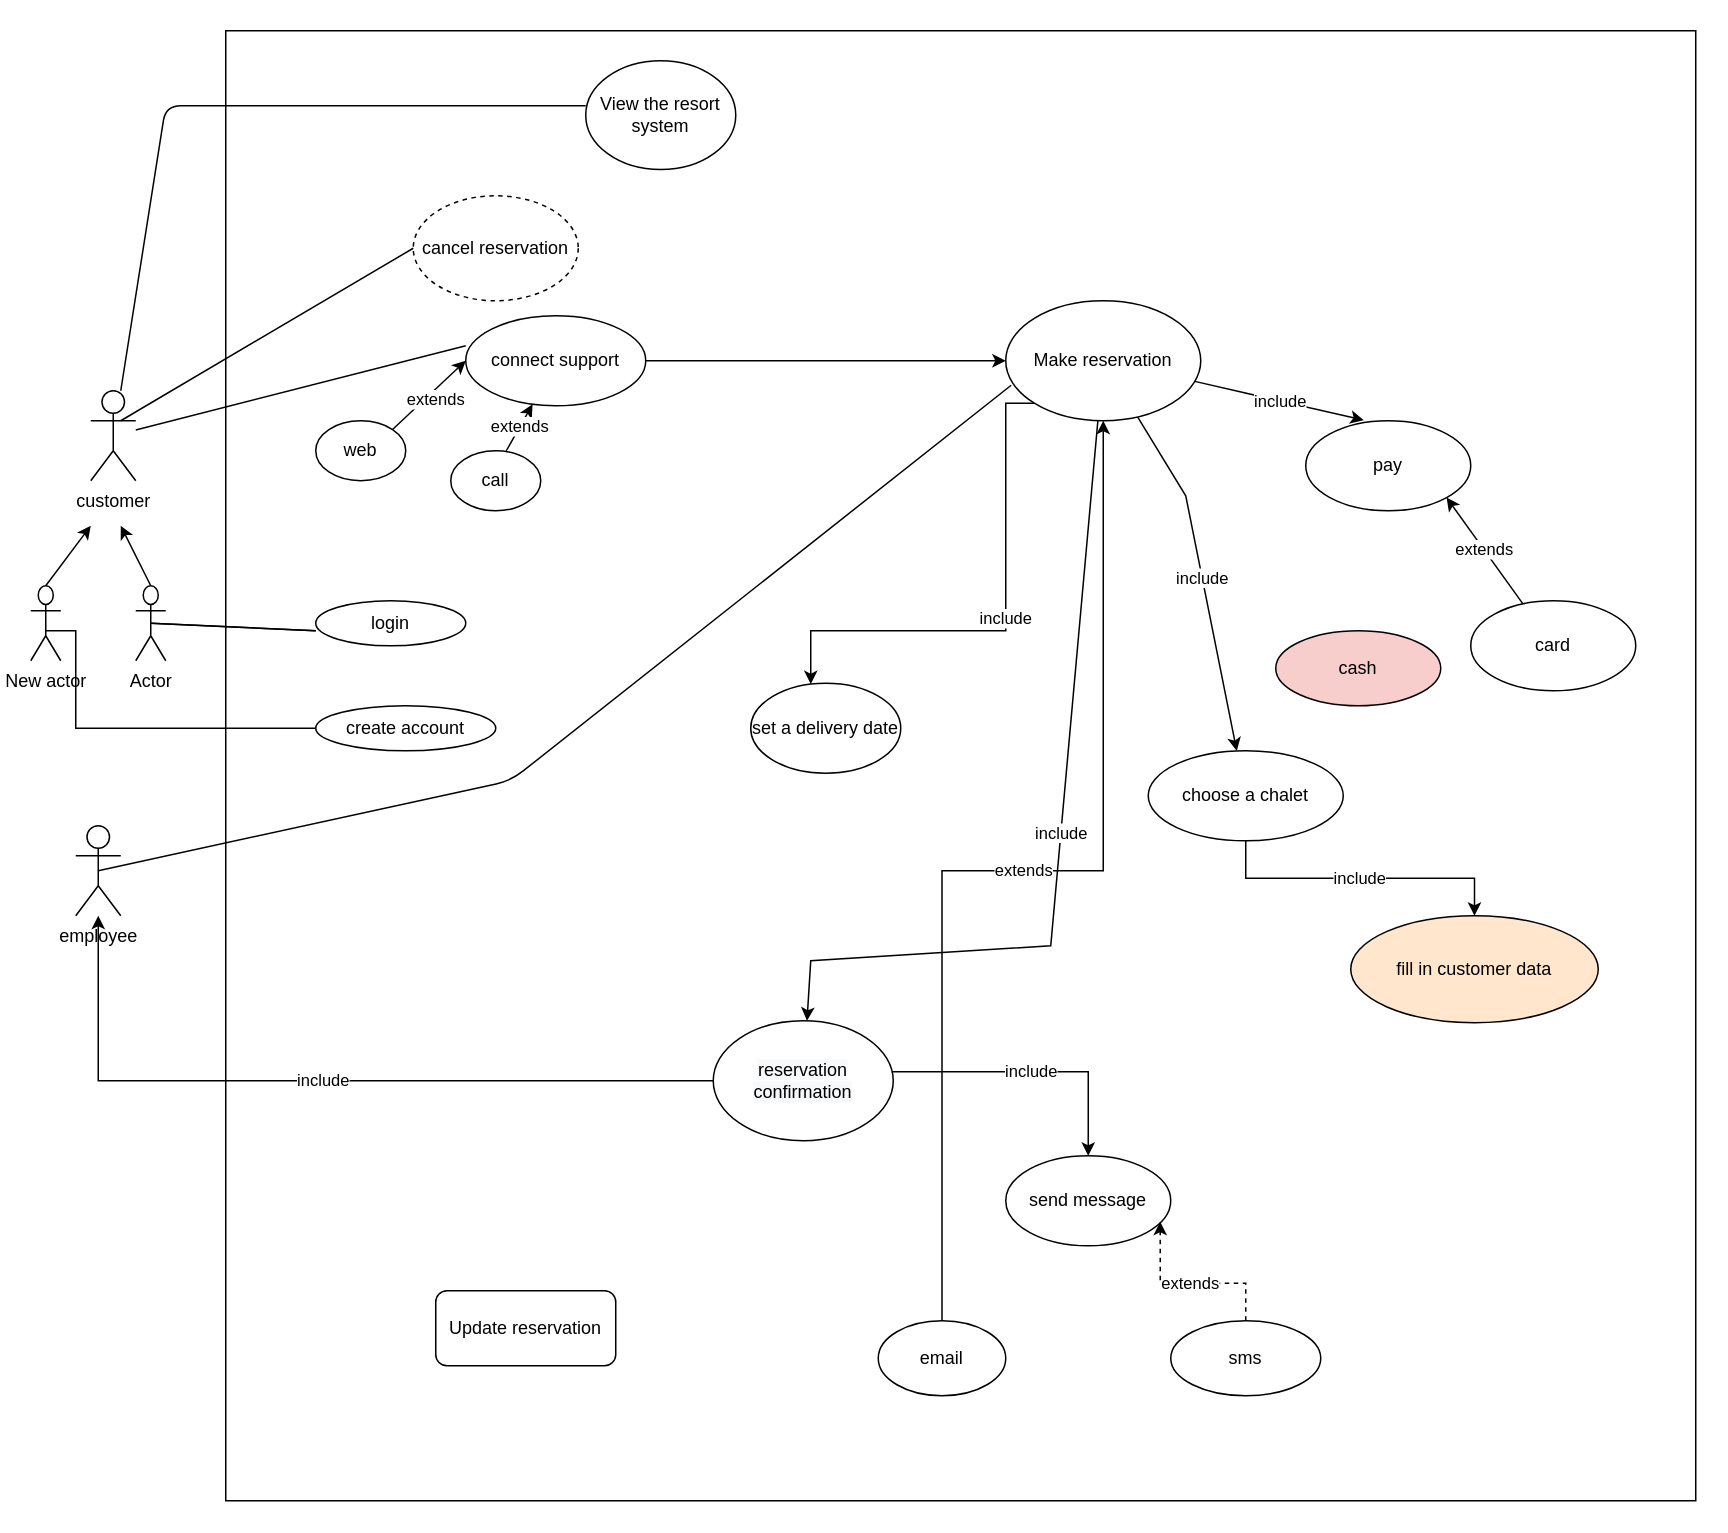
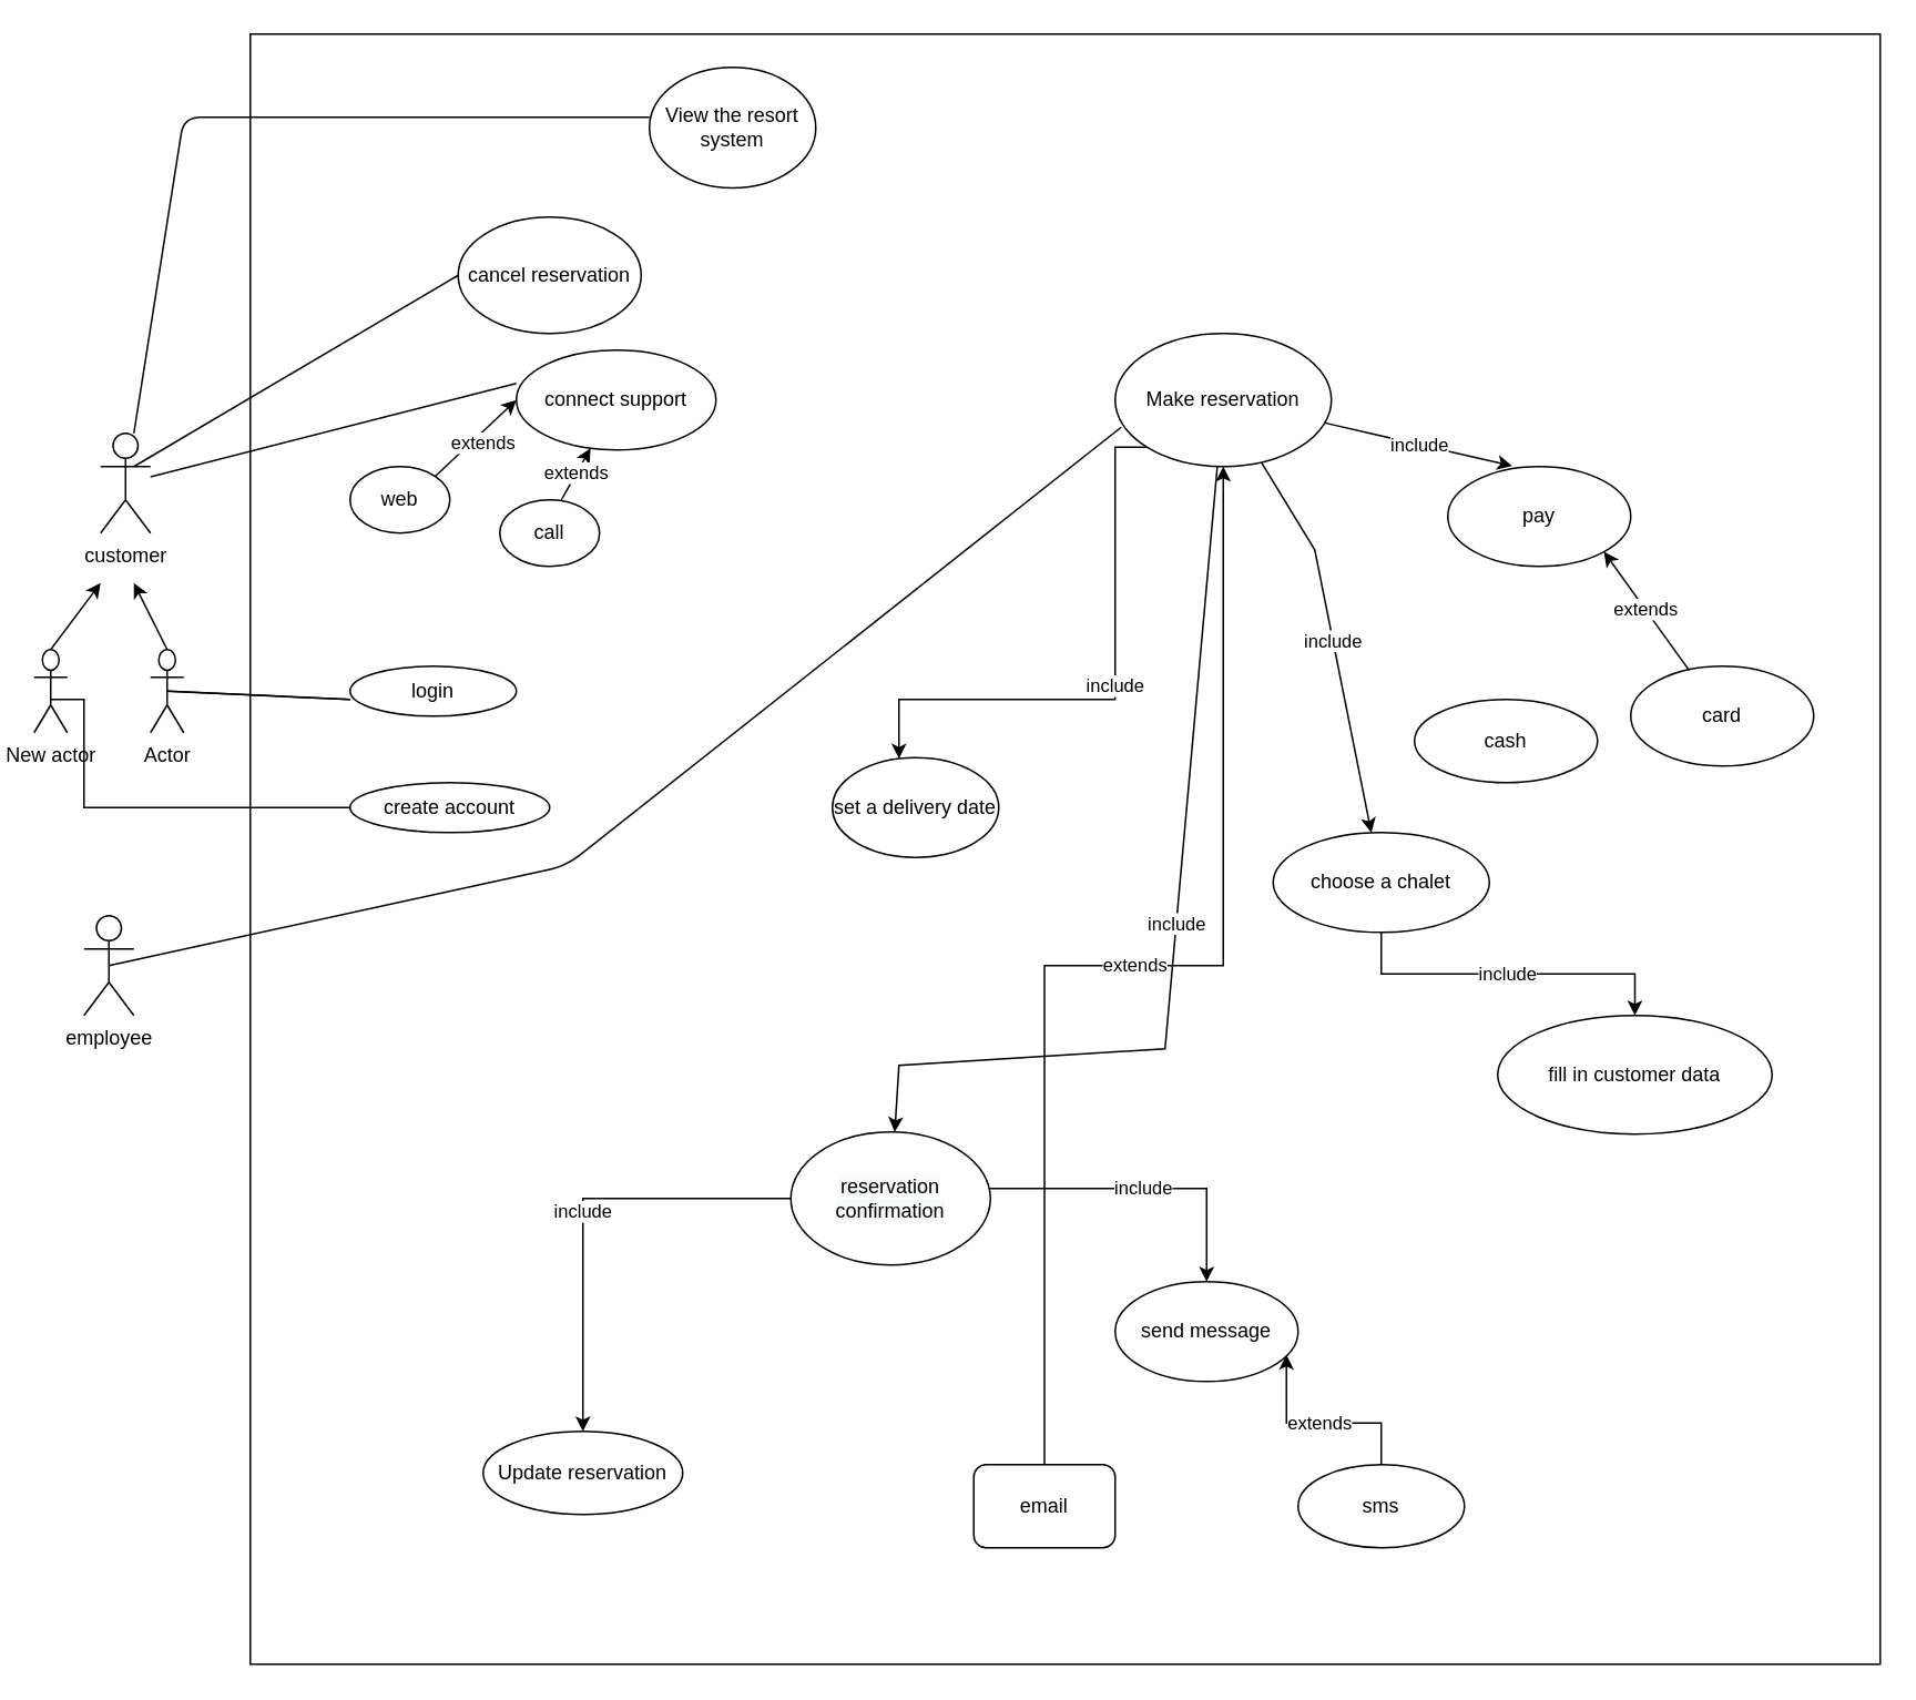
- <mxCell id="34" value="cancel reservation" style="ellipse;whiteSpace=wrap;html=1;dashed=1;" parent="1" vertex="1"><mxGeometry x="275" y="130" width="110" height="70" as="geometry" /></mxCell>
+ <mxCell id="34" value="cancel reservation" style="ellipse;whiteSpace=wrap;html=1;" parent="1" vertex="1"><mxGeometry x="275" y="130" width="110" height="70" as="geometry" /></mxCell>
- <mxCell id="4" style="edgeStyle=none;rounded=0;orthogonalLoop=1;jettySize=auto;html=1;" edge="1" parent="1" source="5" target="24"><mxGeometry relative="1" as="geometry"><Array as="points" /></mxGeometry></mxCell>
- <mxCell id="31" value="cash" style="ellipse;whiteSpace=wrap;html=1;fillColor=#f8cecc;" parent="1" vertex="1"><mxGeometry x="850" y="420" width="110" height="50" as="geometry" /></mxCell>
+ <mxCell id="31" value="cash" style="ellipse;whiteSpace=wrap;html=1;" parent="1" vertex="1"><mxGeometry x="850" y="420" width="110" height="50" as="geometry" /></mxCell>
- <mxCell id="33" value="fill in customer data" style="ellipse;whiteSpace=wrap;html=1;direction=south;fillColor=#ffe6cc;" parent="1" vertex="1"><mxGeometry x="900" y="610" width="165" height="71.25" as="geometry" /></mxCell>
+ <mxCell id="33" value="fill in customer data" style="ellipse;whiteSpace=wrap;html=1;direction=south;" parent="1" vertex="1"><mxGeometry x="900" y="610" width="165" height="71.25" as="geometry" /></mxCell>
- <mxCell id="38" value="include" style="edgeStyle=orthogonalEdgeStyle;rounded=0;orthogonalLoop=1;jettySize=auto;html=1;exitX=0;exitY=0.5;exitDx=0;exitDy=0;" parent="1" source="39" target="19" edge="1"><mxGeometry relative="1" as="geometry" /></mxCell>
+ <mxCell id="38" value="include" style="edgeStyle=orthogonalEdgeStyle;rounded=0;orthogonalLoop=1;jettySize=auto;html=1;exitX=0;exitY=0.5;exitDx=0;exitDy=0;entryX=0.5;entryY=0;entryDx=0;entryDy=0;" parent="1" source="39" target="42" edge="1"><mxGeometry relative="1" as="geometry" /></mxCell>
- <mxCell id="45" value="extends" style="edgeStyle=orthogonalEdgeStyle;rounded=0;orthogonalLoop=1;jettySize=auto;html=1;exitX=0.5;exitY=0;exitDx=0;exitDy=0;entryX=0.936;entryY=0.733;entryDx=0;entryDy=0;entryPerimeter=0;dashed=1;" parent="1" source="46" target="41" edge="1"><mxGeometry relative="1" as="geometry" /></mxCell>
+ <mxCell id="45" value="extends" style="edgeStyle=orthogonalEdgeStyle;rounded=0;orthogonalLoop=1;jettySize=auto;html=1;exitX=0.5;exitY=0;exitDx=0;exitDy=0;entryX=0.936;entryY=0.733;entryDx=0;entryDy=0;entryPerimeter=0;" parent="1" source="46" target="41" edge="1"><mxGeometry relative="1" as="geometry" /></mxCell>
- <mxCell id="42" value="Update reservation" style="whiteSpace=wrap;html=1;rounded=1;" parent="1" vertex="1"><mxGeometry x="290" y="860" width="120" height="50" as="geometry" /></mxCell>
+ <mxCell id="42" value="Update reservation" style="ellipse;whiteSpace=wrap;html=1;" parent="1" vertex="1"><mxGeometry x="290" y="860" width="120" height="50" as="geometry" /></mxCell>
- <mxCell id="44" value="email" style="ellipse;whiteSpace=wrap;html=1;" parent="1" vertex="1"><mxGeometry x="585" y="880" width="85" height="50" as="geometry" /></mxCell>
+ <mxCell id="44" value="email" style="whiteSpace=wrap;html=1;rounded=1;" parent="1" vertex="1"><mxGeometry x="585" y="880" width="85" height="50" as="geometry" /></mxCell>
